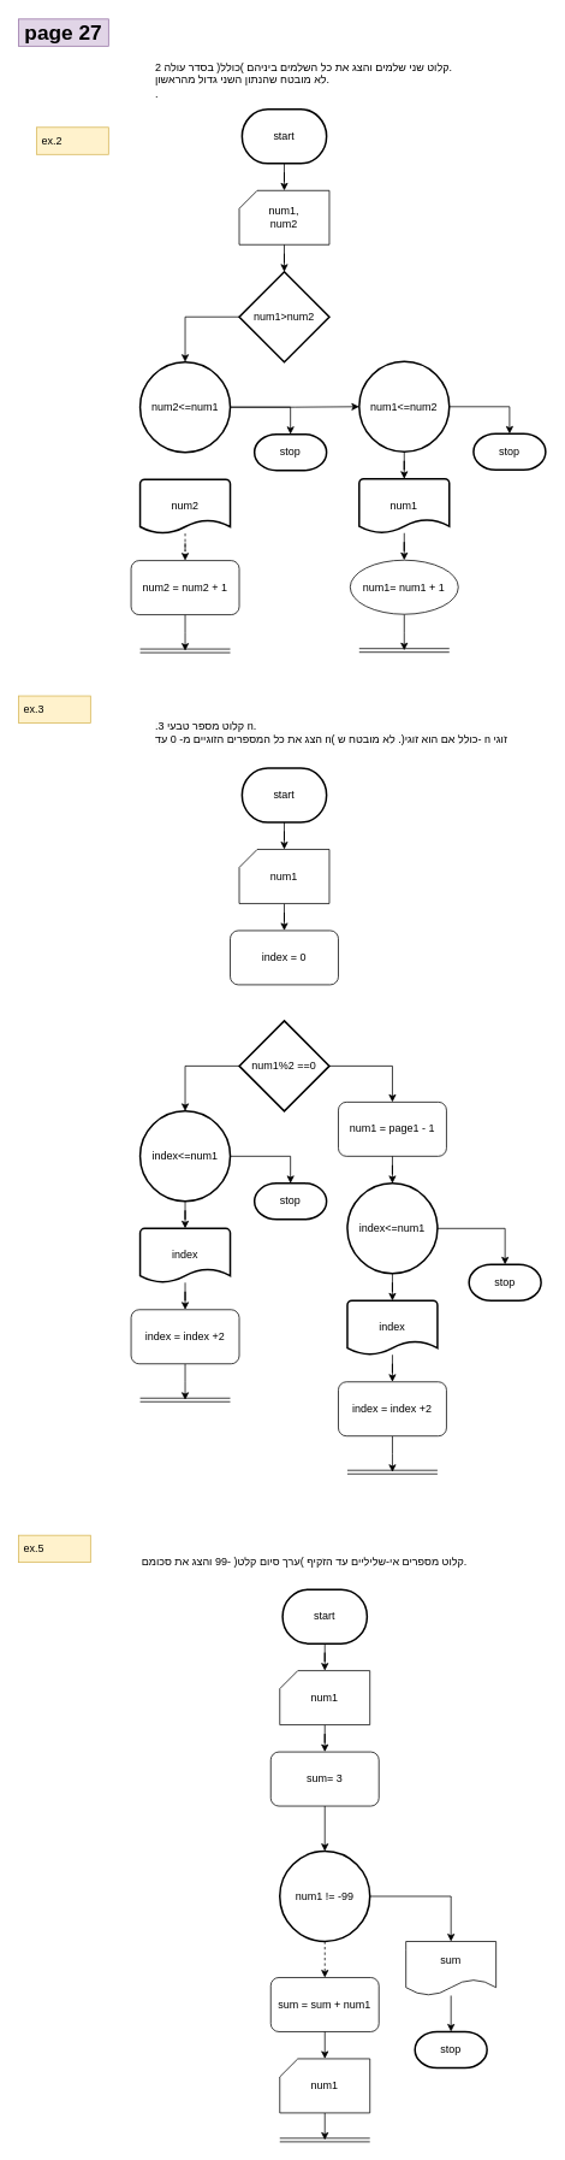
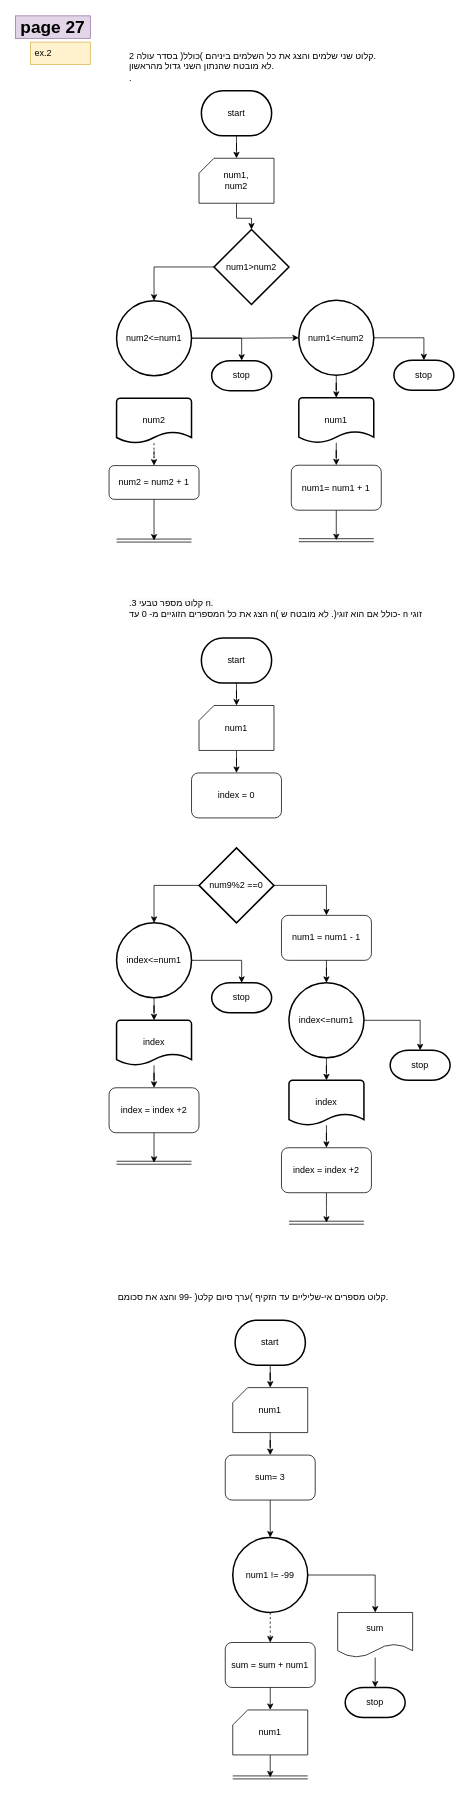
- <mxCell id="5" value="ex.2" style="text;strokeColor=#d6b656;fillColor=#fff2cc;align=left;verticalAlign=middle;spacingLeft=4;spacingRight=4;overflow=hidden;points=[[0,0.5],[1,0.5]];portConstraint=eastwest;rotatable=0;whiteSpace=wrap;html=1;" vertex="1" parent="1"><mxGeometry x="40" y="140" width="80" height="30" as="geometry" /></mxCell>
+ <mxCell id="5" value="ex.2" style="text;strokeColor=#d6b656;fillColor=#fff2cc;align=left;verticalAlign=middle;spacingLeft=4;spacingRight=4;overflow=hidden;points=[[0,0.5],[1,0.5]];portConstraint=eastwest;rotatable=0;whiteSpace=wrap;html=1;" vertex="1" parent="1"><mxGeometry x="40" y="55" width="80" height="30" as="geometry" /></mxCell>
- <mxCell id="11" value="num1&amp;gt;num2" style="strokeWidth=2;html=1;shape=mxgraph.flowchart.decision;whiteSpace=wrap;" vertex="1" parent="1"><mxGeometry x="265" y="300" width="100" height="100" as="geometry" /></mxCell>
+ <mxCell id="11" value="num1&amp;gt;num2" style="strokeWidth=2;html=1;shape=mxgraph.flowchart.decision;whiteSpace=wrap;" vertex="1" parent="1"><mxGeometry x="285" y="305" width="100" height="100" as="geometry" /></mxCell>
- <mxCell id="15" value="num2 = num2 + 1" style="rounded=1;whiteSpace=wrap;html=1;" vertex="1" parent="1"><mxGeometry x="145" y="620" width="120" height="60" as="geometry" /></mxCell>
+ <mxCell id="15" value="num2 = num2 + 1" style="rounded=1;whiteSpace=wrap;html=1;" vertex="1" parent="1"><mxGeometry x="145" y="620" width="120" height="45" as="geometry" /></mxCell>
- <mxCell id="25" value="num1= num1 + 1" style="ellipse;whiteSpace=wrap;html=1;" vertex="1" parent="1"><mxGeometry x="388.12" y="619.5" width="120" height="60" as="geometry" /></mxCell>
+ <mxCell id="25" value="num1= num1 + 1" style="rounded=1;whiteSpace=wrap;html=1;" vertex="1" parent="1"><mxGeometry x="388.12" y="619.5" width="120" height="60" as="geometry" /></mxCell>
- <mxCell id="32" value="ex.3" style="text;strokeColor=#d6b656;fillColor=#fff2cc;align=left;verticalAlign=middle;spacingLeft=4;spacingRight=4;overflow=hidden;points=[[0,0.5],[1,0.5]];portConstraint=eastwest;rotatable=0;whiteSpace=wrap;html=1;" vertex="1" parent="1"><mxGeometry x="20" y="770" width="80" height="30" as="geometry" /></mxCell>
- <mxCell id="39" value="num1%2 ==0" style="strokeWidth=2;html=1;shape=mxgraph.flowchart.decision;whiteSpace=wrap;" vertex="1" parent="1"><mxGeometry x="265" width="100" height="100" as="geometry" y="1130" /></mxCell>
+ <mxCell id="39" value="num9%2 ==0" style="strokeWidth=2;html=1;shape=mxgraph.flowchart.decision;whiteSpace=wrap;" vertex="1" parent="1"><mxGeometry x="265" width="100" height="100" as="geometry" y="1130" /></mxCell>
- <mxCell id="51" value="num1 = page1 - 1" style="rounded=1;whiteSpace=wrap;html=1;" vertex="1" parent="1"><mxGeometry x="375" y="1220" width="120" height="60" as="geometry" /></mxCell>
+ <mxCell id="51" value="num1 = num1 - 1" style="rounded=1;whiteSpace=wrap;html=1;" vertex="1" parent="1"><mxGeometry x="375" y="1220" width="120" height="60" as="geometry" /></mxCell>
- <mxCell id="62" value="ex.5" style="text;strokeColor=#d6b656;fillColor=#fff2cc;align=left;verticalAlign=middle;spacingLeft=4;spacingRight=4;overflow=hidden;points=[[0,0.5],[1,0.5]];portConstraint=eastwest;rotatable=0;whiteSpace=wrap;html=1;" vertex="1" parent="1"><mxGeometry x="20" y="1700" width="80" height="30" as="geometry" /></mxCell>
